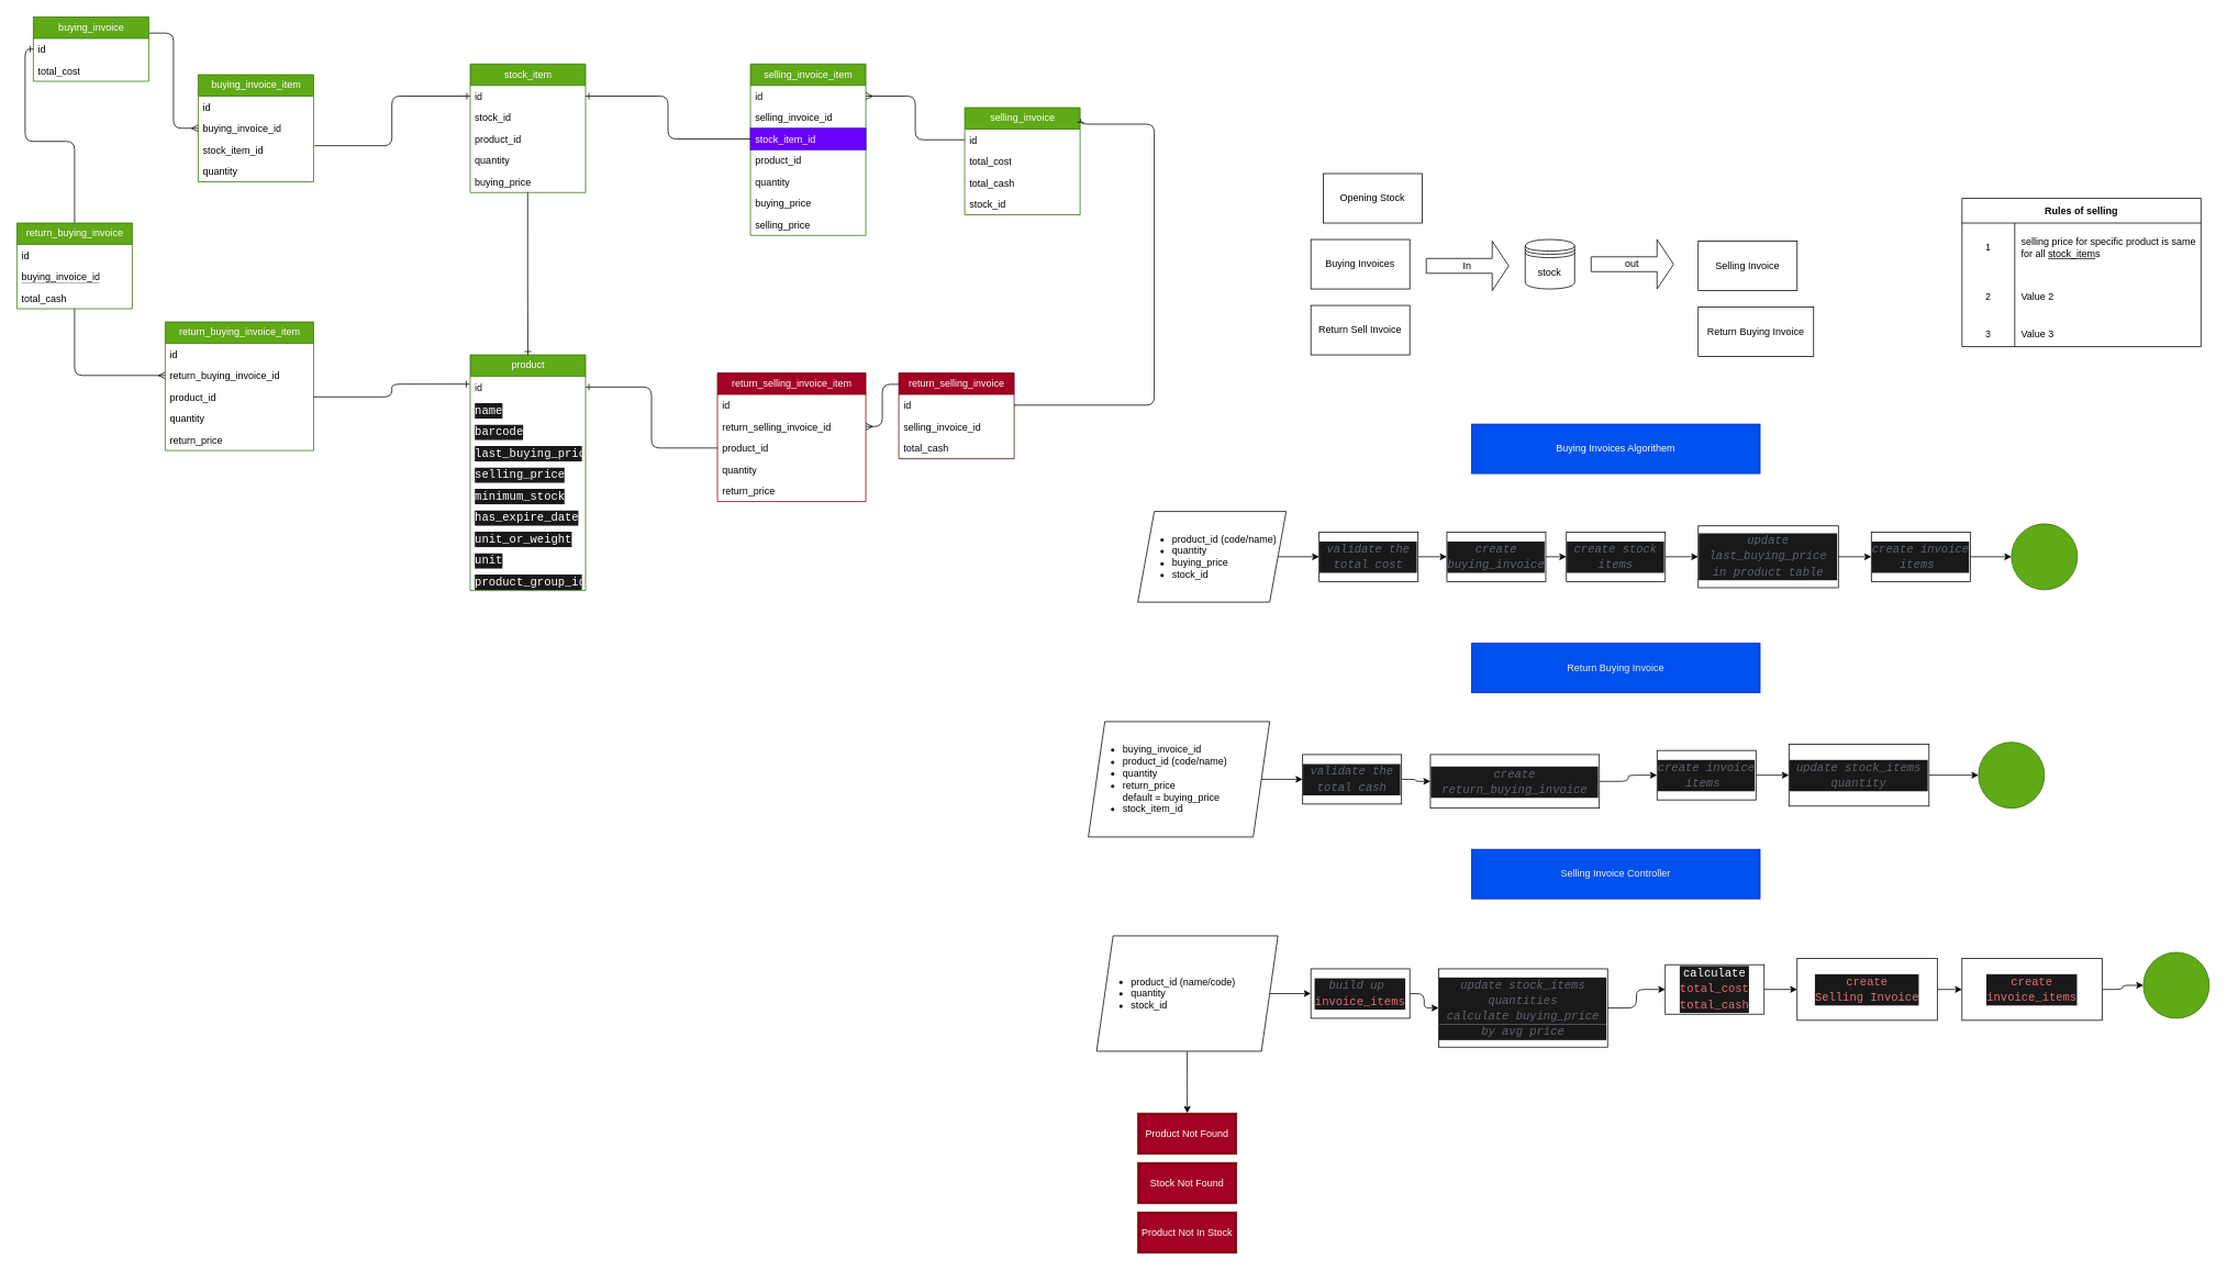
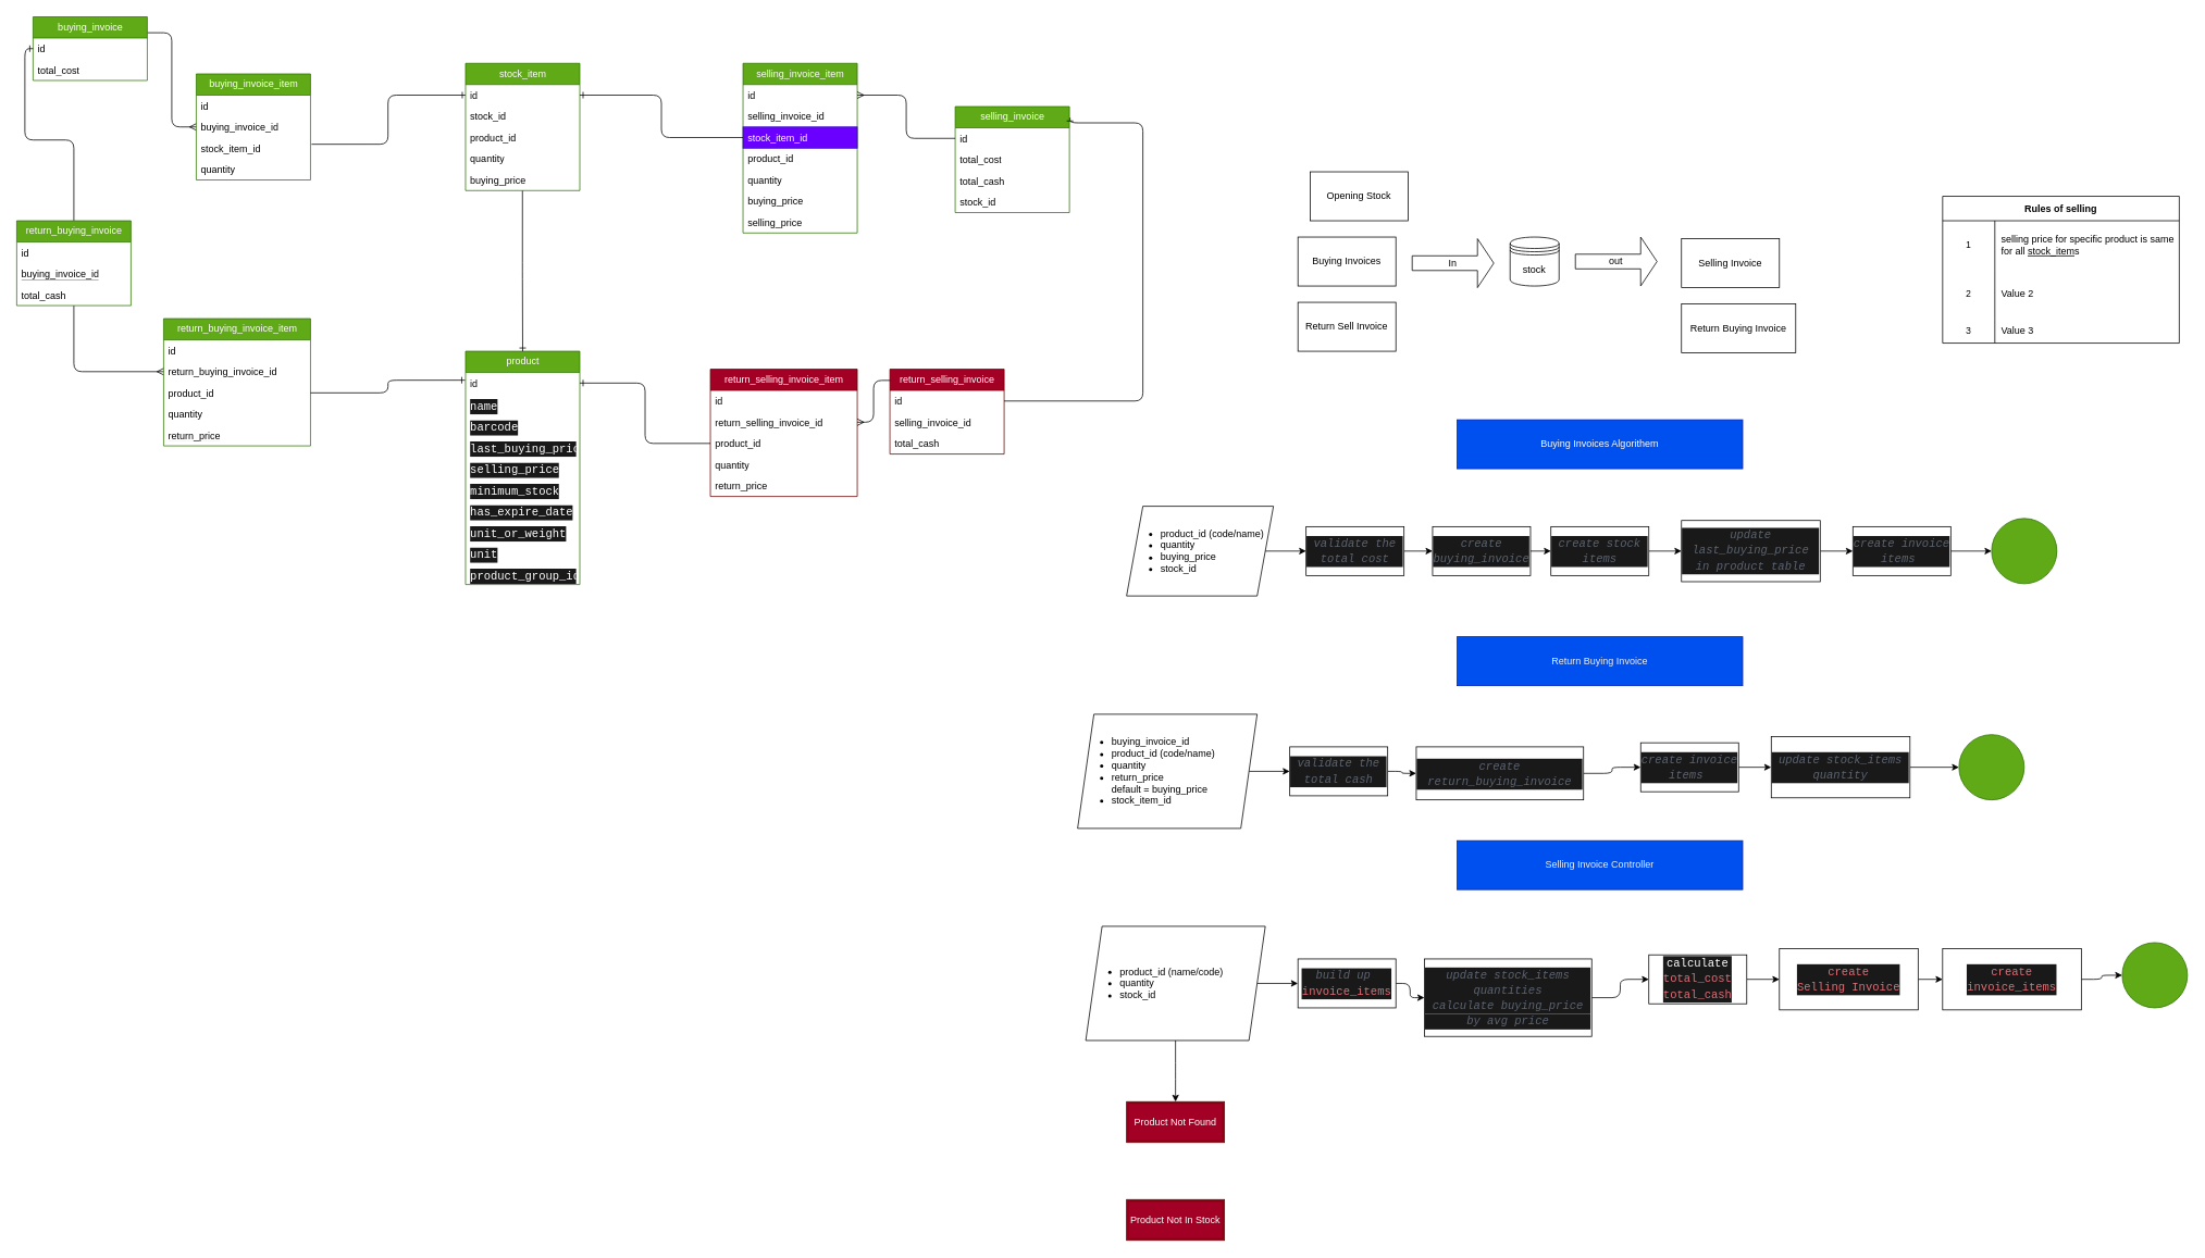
- <mxCell id="127" value="Stock Not Found" style="shape=ext;double=1;rounded=0;whiteSpace=wrap;html=1;strokeColor=#6F0000;fillColor=#a20025;fontColor=#ffffff;" vertex="1" parent="1"><mxGeometry x="1380" y="1410" width="120" height="50" as="geometry" /></mxCell>
